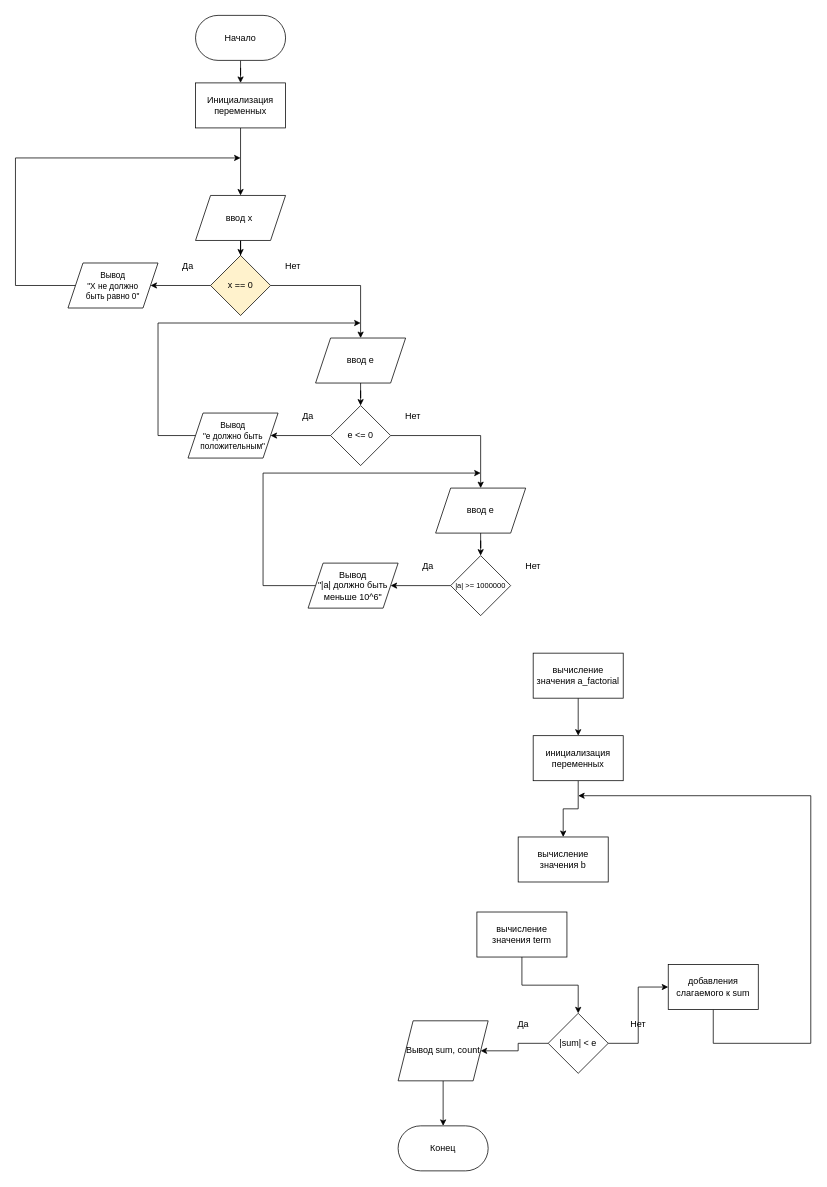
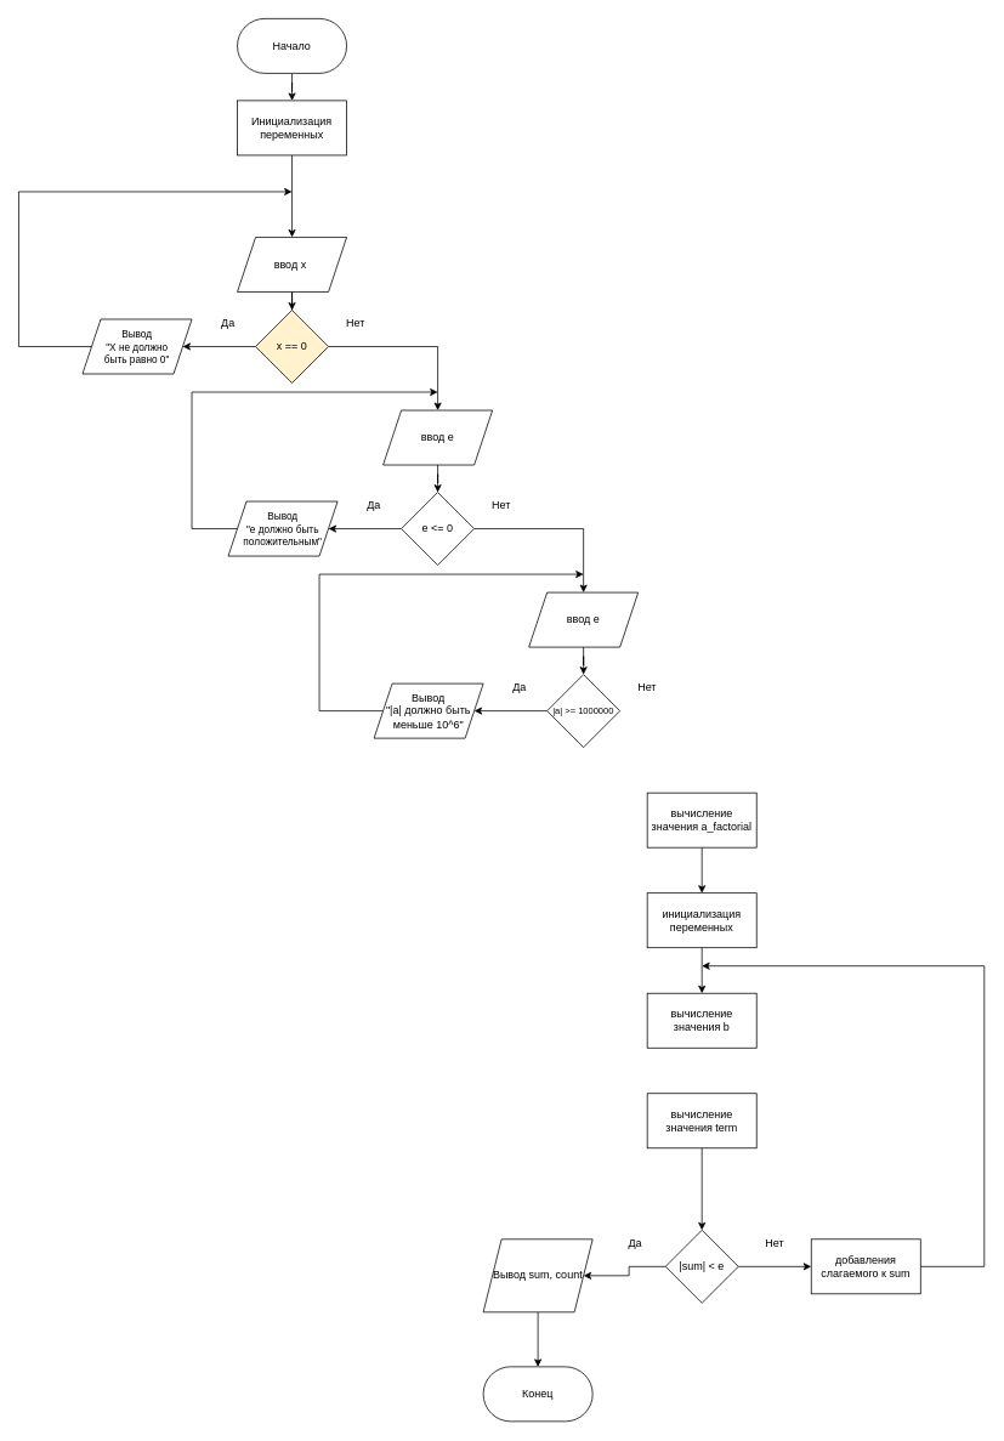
- <mxCell id="34" value="вычисление значения b" style="rounded=0;whiteSpace=wrap;html=1;" vertex="1" parent="1"><mxGeometry x="690" y="1115" width="120" height="60" as="geometry" /></mxCell>
+ <mxCell id="34" value="вычисление значения b" style="rounded=0;whiteSpace=wrap;html=1;" vertex="1" parent="1"><mxGeometry x="710" y="1090" width="120" height="60" as="geometry" /></mxCell>
- <mxCell id="36" value="вычисление значения term" style="rounded=0;whiteSpace=wrap;html=1;" vertex="1" parent="1"><mxGeometry x="635" y="1215" width="120" height="60" as="geometry" /></mxCell>
+ <mxCell id="36" value="вычисление значения term" style="rounded=0;whiteSpace=wrap;html=1;" vertex="1" parent="1"><mxGeometry x="710" y="1200" width="120" height="60" as="geometry" /></mxCell>
- <mxCell id="47" value="добавления слагаемого к sum" style="rounded=0;whiteSpace=wrap;html=1;" vertex="1" parent="1"><mxGeometry x="890" y="1285" width="120" height="60" as="geometry" /></mxCell>
+ <mxCell id="47" value="добавления слагаемого к sum" style="rounded=0;whiteSpace=wrap;html=1;" vertex="1" parent="1"><mxGeometry x="890" y="1360" width="120" height="60" as="geometry" /></mxCell>
